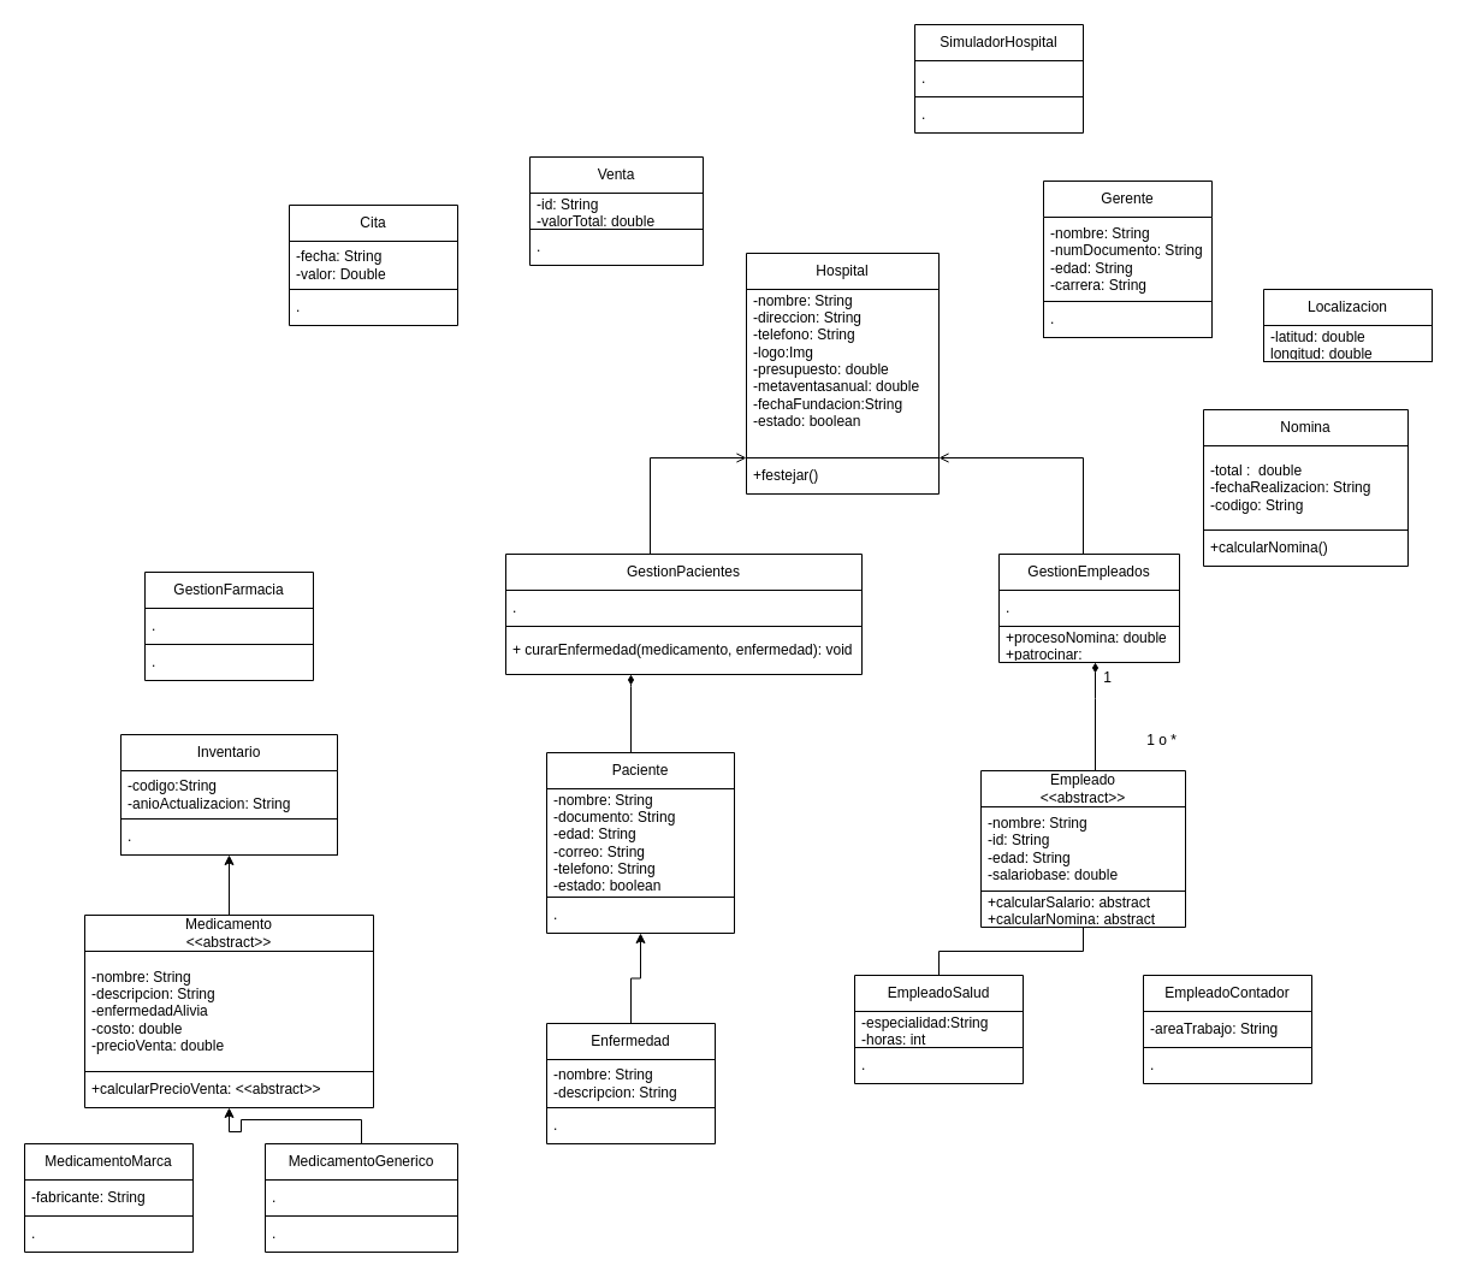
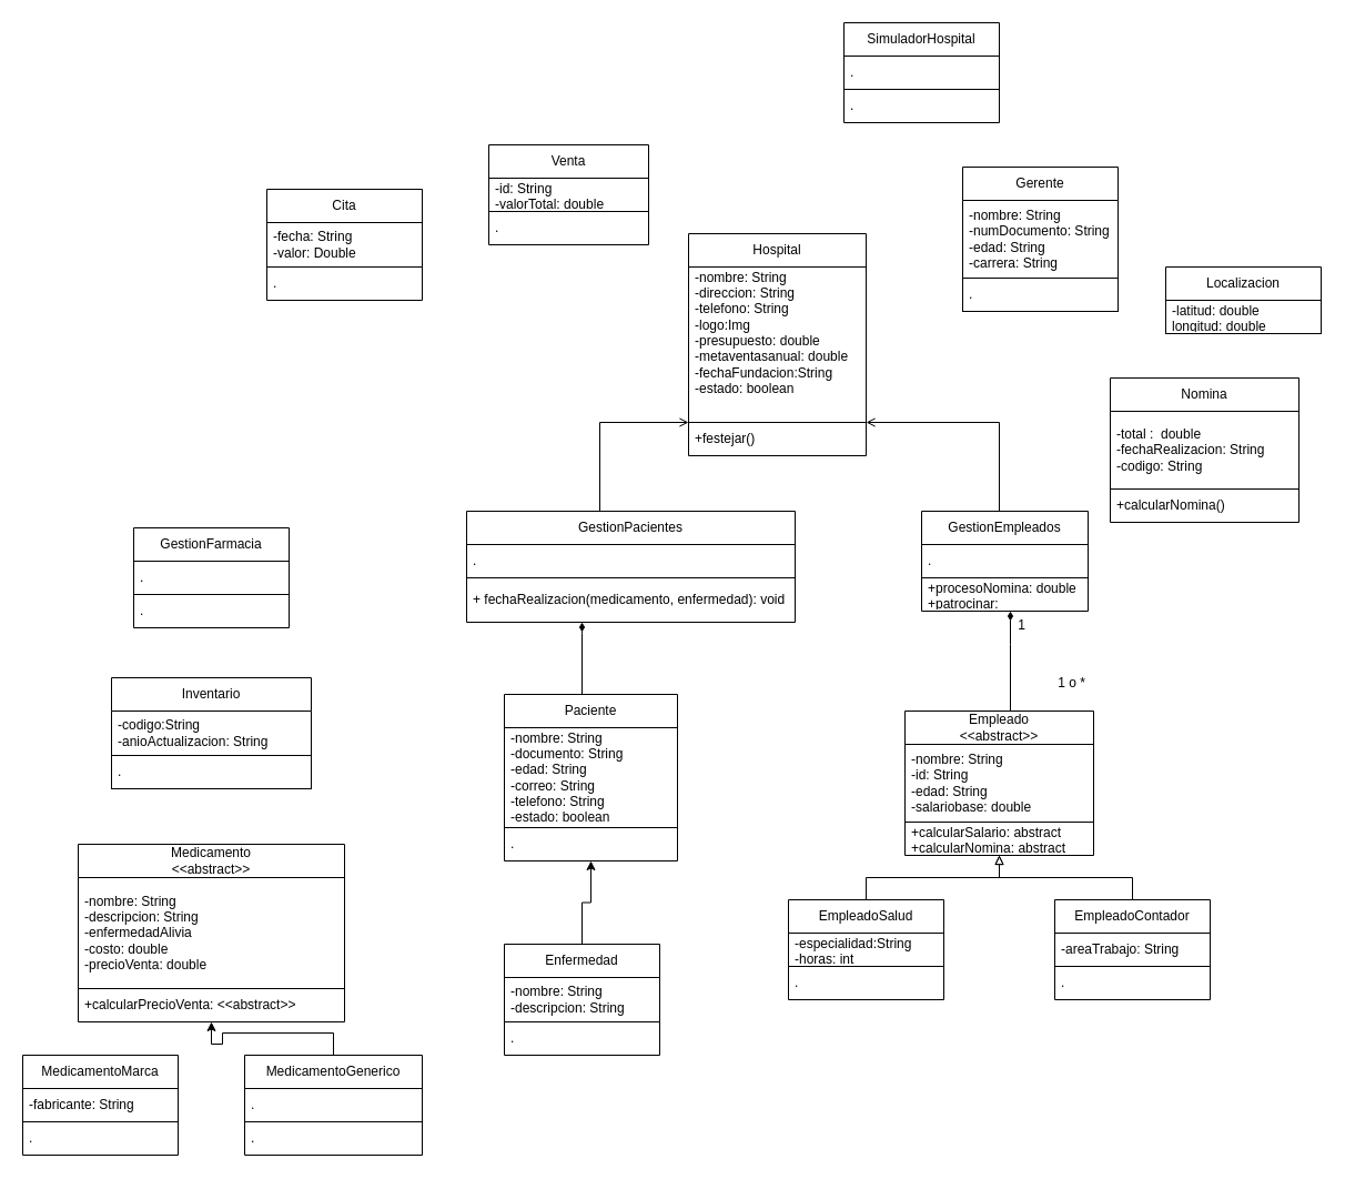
- <mxCell id="36" value="+ curarEnfermedad(medicamento, enfermedad): void" style="text;strokeColor=none;fillColor=none;align=left;verticalAlign=middle;spacingLeft=4;spacingRight=4;overflow=hidden;points=[[0,0.5],[1,0.5]];portConstraint=eastwest;rotatable=0;whiteSpace=wrap;html=1;" parent="34" vertex="1"><mxGeometry y="60" width="296" height="40" as="geometry" /></mxCell>
+ <mxCell id="36" value="+ fechaRealizacion(medicamento, enfermedad): void" style="text;strokeColor=none;fillColor=none;align=left;verticalAlign=middle;spacingLeft=4;spacingRight=4;overflow=hidden;points=[[0,0.5],[1,0.5]];portConstraint=eastwest;rotatable=0;whiteSpace=wrap;html=1;" parent="34" vertex="1"><mxGeometry y="60" width="296" height="40" as="geometry" /></mxCell>
- <mxCell id="58" style="edgeStyle=orthogonalEdgeStyle;rounded=0;orthogonalLoop=1;jettySize=auto;html=1;" edge="1" parent="1" source="59" target="55"><mxGeometry relative="1" as="geometry" /></mxCell>
- <mxCell id="19" style="edgeStyle=orthogonalEdgeStyle;rounded=0;orthogonalLoop=1;jettySize=auto;html=1;endArrow=none;endFill=0;" parent="1" source="20" target="10" edge="1"><mxGeometry relative="1" as="geometry" /></mxCell>
+ <mxCell id="19" style="edgeStyle=orthogonalEdgeStyle;rounded=0;orthogonalLoop=1;jettySize=auto;html=1;endArrow=block;endFill=0;" parent="1" source="20" target="10" edge="1"><mxGeometry relative="1" as="geometry" /></mxCell>
+ <mxCell id="23" style="edgeStyle=orthogonalEdgeStyle;rounded=0;orthogonalLoop=1;jettySize=auto;html=1;endArrow=block;endFill=0;" parent="1" source="24" target="10" edge="1"><mxGeometry relative="1" as="geometry" /></mxCell>
